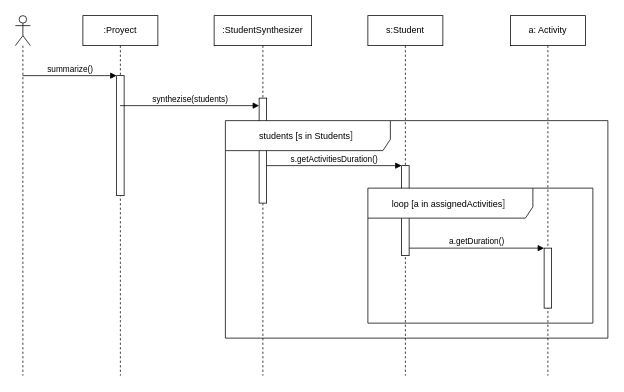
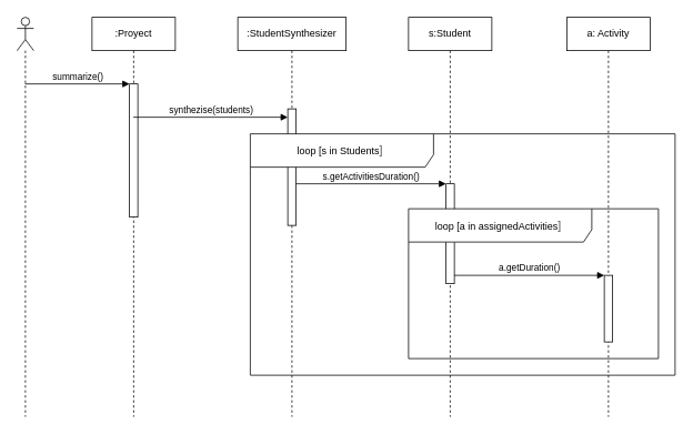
- <mxCell id="16" value="students [s in Students&lt;span style=&quot;color: rgb(77 , 81 , 86) ; font-family: &amp;#34;arial&amp;#34; , sans-serif ; font-size: 14px ; text-align: left ; background-color: rgb(255 , 255 , 255)&quot;&gt;]&amp;nbsp;&lt;/span&gt;" style="shape=umlFrame;whiteSpace=wrap;html=1;width=220;height=40;" vertex="1" parent="1"><mxGeometry x="300" y="160" width="510" height="290" as="geometry" /></mxCell>
+ <mxCell id="16" value="loop [s in Students&lt;span style=&quot;color: rgb(77 , 81 , 86) ; font-family: &amp;#34;arial&amp;#34; , sans-serif ; font-size: 14px ; text-align: left ; background-color: rgb(255 , 255 , 255)&quot;&gt;]&amp;nbsp;&lt;/span&gt;" style="shape=umlFrame;whiteSpace=wrap;html=1;width=220;height=40;" vertex="1" parent="1"><mxGeometry x="300" y="160" width="510" height="290" as="geometry" /></mxCell>
